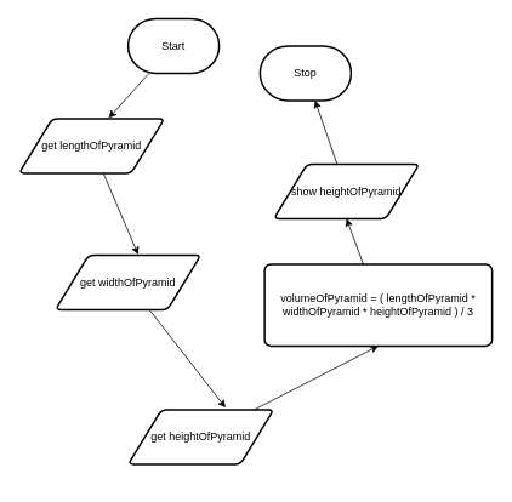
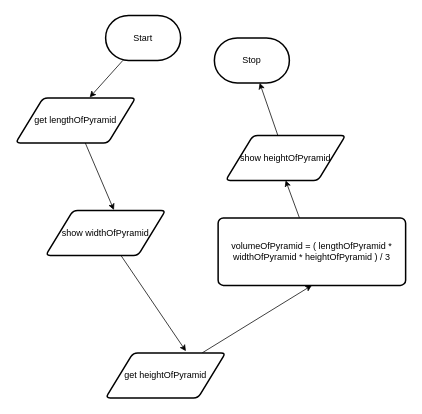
- <mxCell id="8" value="get widthOfPyramid" style="shape=parallelogram;html=1;strokeWidth=2;perimeter=parallelogramPerimeter;whiteSpace=wrap;rounded=1;arcSize=12;size=0.23;" vertex="1" parent="1"><mxGeometry x="60" y="280" width="160" height="60" as="geometry" /></mxCell>
+ <mxCell id="8" value="show widthOfPyramid" style="shape=parallelogram;html=1;strokeWidth=2;perimeter=parallelogramPerimeter;whiteSpace=wrap;rounded=1;arcSize=12;size=0.23;" vertex="1" parent="1"><mxGeometry x="60" y="280" width="160" height="60" as="geometry" /></mxCell>
- <mxCell id="10" value="get heightOfPyramid" style="shape=parallelogram;html=1;strokeWidth=2;perimeter=parallelogramPerimeter;whiteSpace=wrap;rounded=1;arcSize=12;size=0.23;" vertex="1" parent="1"><mxGeometry x="140" y="450" width="160" height="60" as="geometry" /></mxCell>
+ <mxCell id="10" value="get heightOfPyramid" style="shape=parallelogram;html=1;strokeWidth=2;perimeter=parallelogramPerimeter;whiteSpace=wrap;rounded=1;arcSize=12;size=0.23;" vertex="1" parent="1"><mxGeometry x="140" y="470" width="160" height="60" as="geometry" /></mxCell>
